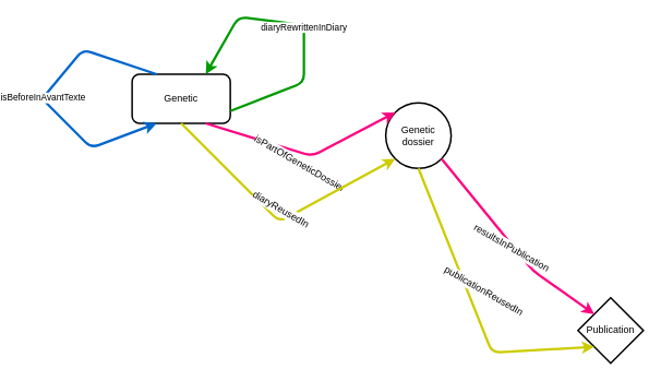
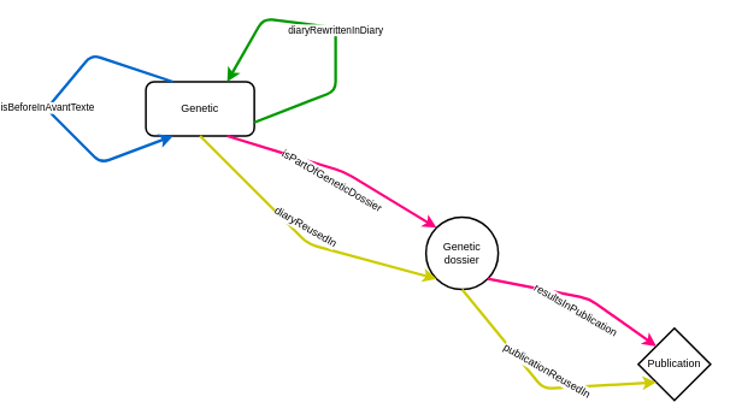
- <mxCell id="3" value="Genetic dossier" style="ellipse;whiteSpace=wrap;html=1;aspect=fixed;strokeWidth=2;" vertex="1" parent="1"><mxGeometry x="440" y="125" width="80" height="80" as="geometry" /></mxCell>
+ <mxCell id="3" value="Genetic dossier" style="ellipse;whiteSpace=wrap;html=1;aspect=fixed;strokeWidth=2;" vertex="1" parent="1"><mxGeometry x="440" y="240" width="80" height="80" as="geometry" /></mxCell>
